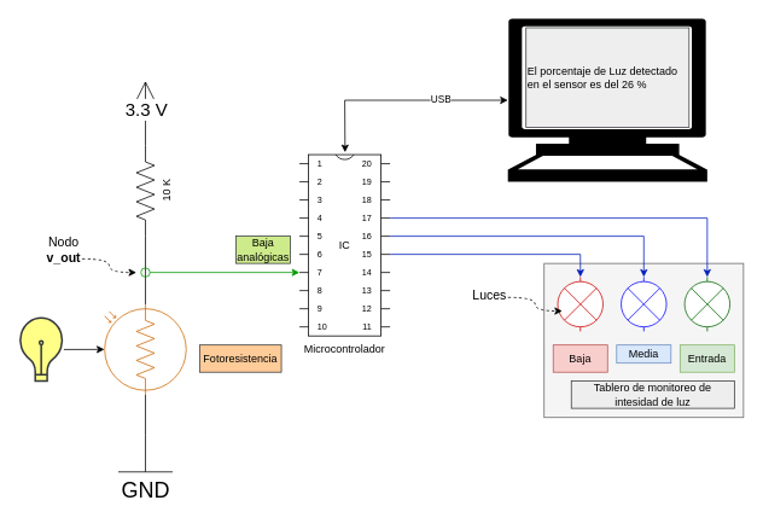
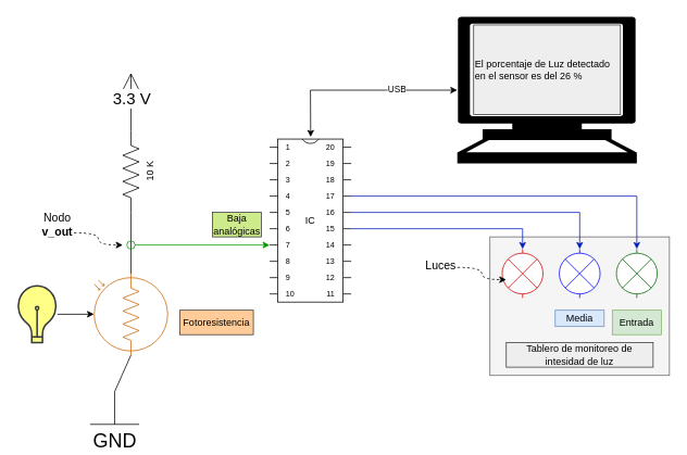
- <mxCell id="29" value="Microcontrolador" style="text;html=1;strokeColor=none;fillColor=none;align=center;verticalAlign=middle;whiteSpace=wrap;rounded=0;" parent="1" vertex="1"><mxGeometry x="330" y="370" width="100" height="30" as="geometry" /></mxCell>
- <mxCell id="32" value="Baja" style="text;html=1;strokeColor=#b85450;fillColor=#f8cecc;align=center;verticalAlign=middle;whiteSpace=wrap;rounded=0;" vertex="1" parent="1"><mxGeometry x="610" y="380" width="60" height="30" as="geometry" /></mxCell>
- <mxCell id="26" value="Tablero de monitoreo de intesidad de luz" style="text;html=1;strokeColor=#36393d;fillColor=#eeeeee;align=center;verticalAlign=middle;whiteSpace=wrap;rounded=0;" parent="1" vertex="1"><mxGeometry x="630" y="419.85" width="180" height="30" as="geometry" /></mxCell>
+ <mxCell id="26" value="Tablero de monitoreo de intesidad de luz" style="text;html=1;strokeColor=#36393d;fillColor=#eeeeee;align=center;verticalAlign=middle;whiteSpace=wrap;rounded=0;" parent="1" vertex="1"><mxGeometry x="620" y="419.85" width="180" height="30" as="geometry" /></mxCell>
- <mxCell id="7" value="GND" style="pointerEvents=1;verticalLabelPosition=bottom;shadow=0;dashed=0;align=center;html=1;verticalAlign=top;shape=mxgraph.electrical.signal_sources.vss2;fontSize=24;flipV=1;" parent="1" vertex="1"><mxGeometry x="130" y="480" width="60" height="40" as="geometry" /></mxCell>
+ <mxCell id="7" value="GND" style="pointerEvents=1;verticalLabelPosition=bottom;shadow=0;dashed=0;align=center;html=1;verticalAlign=top;shape=mxgraph.electrical.signal_sources.vss2;fontSize=24;flipV=1;" parent="1" vertex="1"><mxGeometry x="110" y="480" width="60" height="40" as="geometry" /></mxCell>
